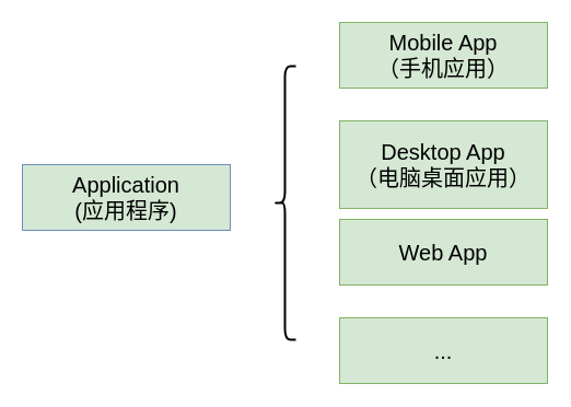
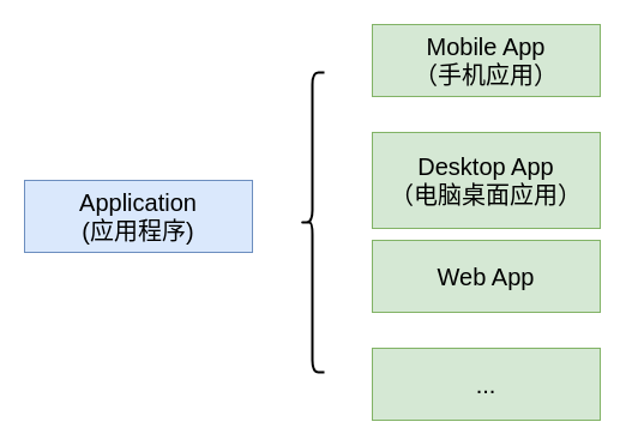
- <mxCell id="2" value="Application&lt;br&gt;(应用程序)" style="rounded=0;whiteSpace=wrap;html=1;fillColor=#d5e8d4;strokeColor=#6c8ebf;fontSize=20;" parent="1" vertex="1"><mxGeometry x="20" y="150" width="190" height="60" as="geometry" /></mxCell>
+ <mxCell id="2" value="Application&lt;br&gt;(应用程序)" style="rounded=0;whiteSpace=wrap;html=1;fillColor=#dae8fc;strokeColor=#6c8ebf;fontSize=20;" parent="1" vertex="1"><mxGeometry x="20" y="150" width="190" height="60" as="geometry" /></mxCell>
